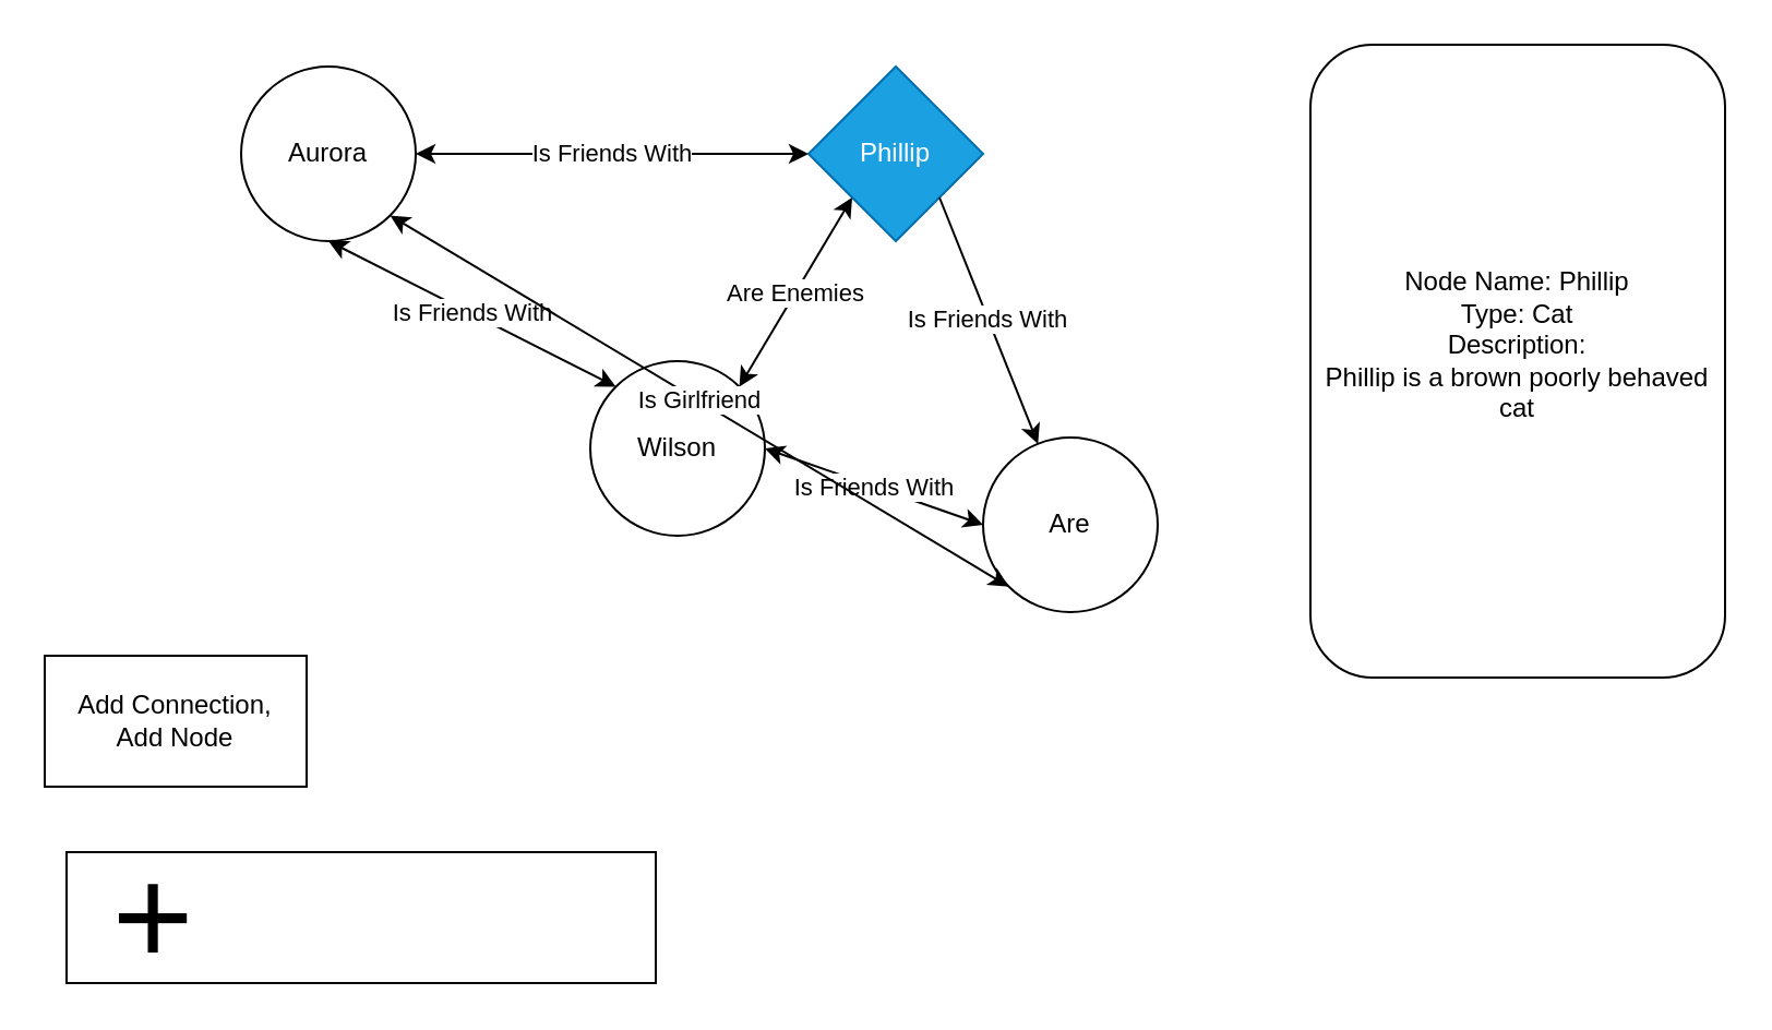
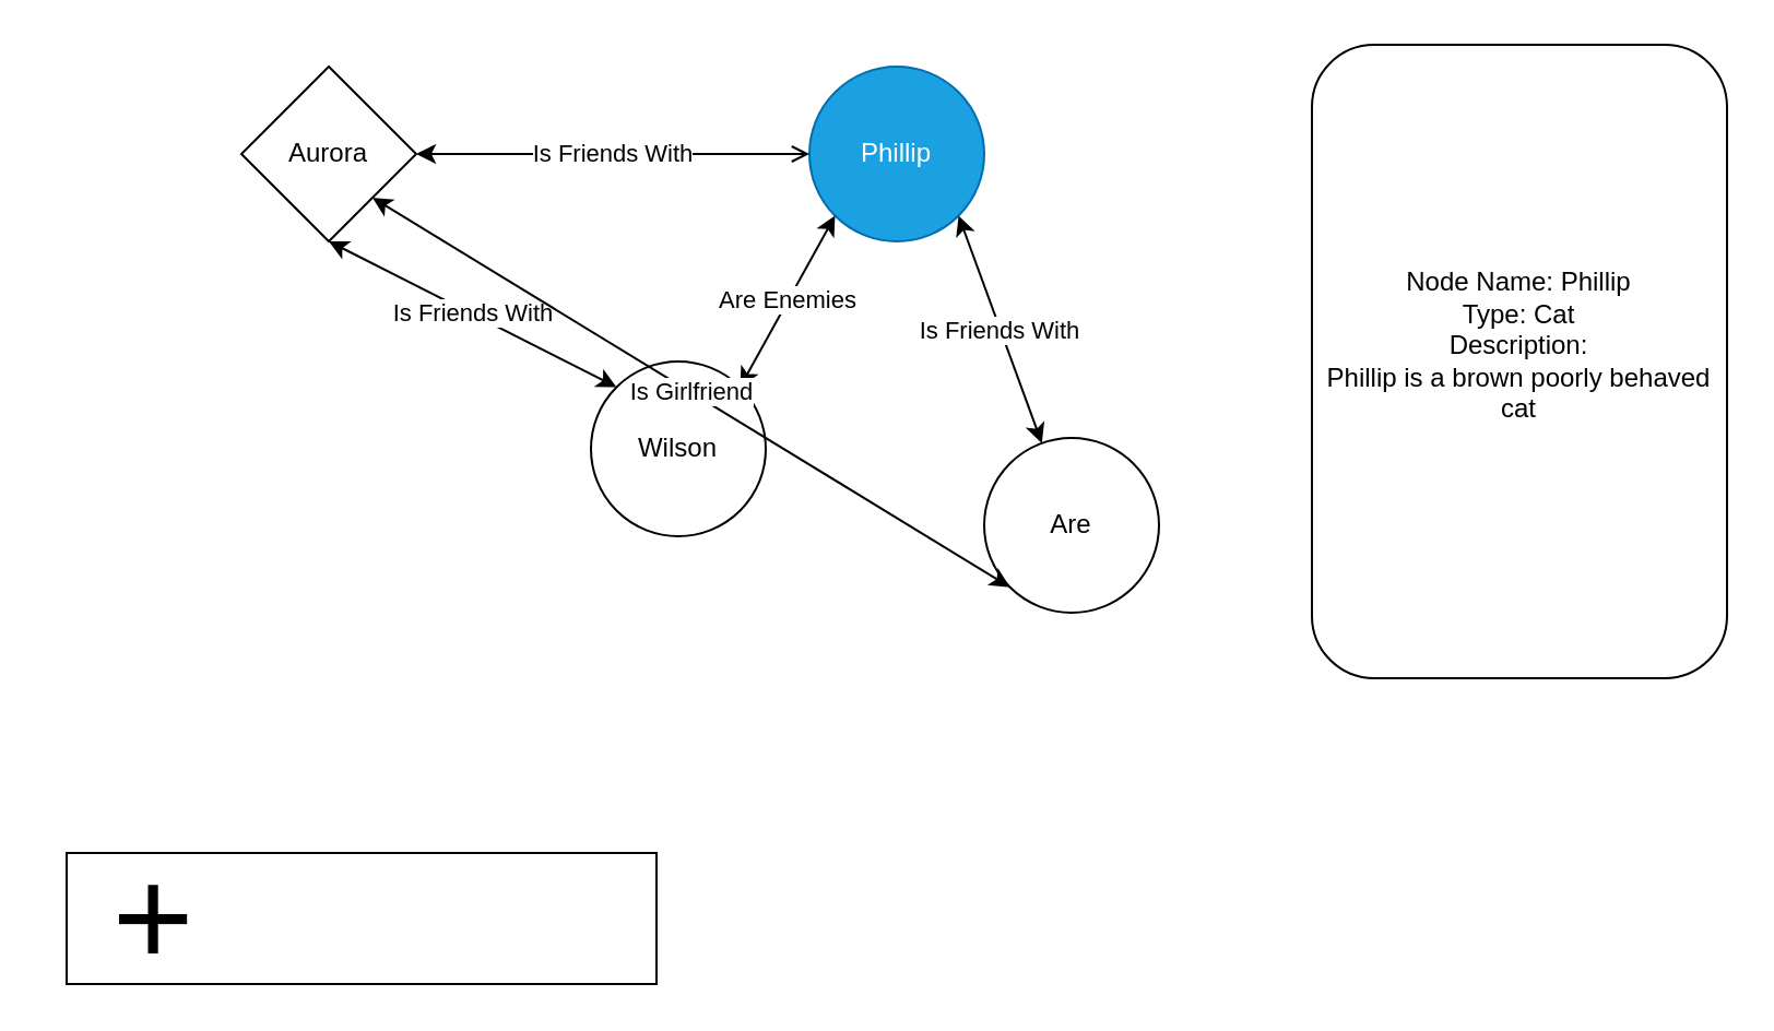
- <mxCell id="2" value="Aurora" style="ellipse;whiteSpace=wrap;html=1;aspect=fixed;" vertex="1" parent="1"><mxGeometry x="110" y="30" width="80" height="80" as="geometry" /></mxCell>
+ <mxCell id="2" value="Aurora" style="rhombus;whiteSpace=wrap;html=1;aspect=fixed;" vertex="1" parent="1"><mxGeometry x="110" y="30" width="80" height="80" as="geometry" /></mxCell>
- <mxCell id="5" value="Is Friends With" style="endArrow=classic;startArrow=classic;html=1;rounded=0;exitX=1;exitY=0.5;exitDx=0;exitDy=0;" edge="1" parent="1" source="2" target="4"><mxGeometry width="50" height="50" relative="1" as="geometry"><mxPoint x="400" y="230" as="sourcePoint" /><mxPoint x="450" y="180" as="targetPoint" /></mxGeometry></mxCell>
+ <mxCell id="5" value="Is Friends With" style="endArrow=open;startArrow=classic;html=1;rounded=0;exitX=1;exitY=0.5;exitDx=0;exitDy=0;" edge="1" parent="1" source="2" target="4"><mxGeometry width="50" height="50" relative="1" as="geometry"><mxPoint x="400" y="230" as="sourcePoint" /><mxPoint x="450" y="180" as="targetPoint" /></mxGeometry></mxCell>
- <mxCell id="4" value="Phillip" style="rhombus;whiteSpace=wrap;html=1;aspect=fixed;fillColor=#1ba1e2;fontColor=#ffffff;strokeColor=#006EAF;" vertex="1" parent="1"><mxGeometry x="370" y="30" width="80" height="80" as="geometry" /></mxCell>
+ <mxCell id="4" value="Phillip" style="ellipse;whiteSpace=wrap;html=1;aspect=fixed;fillColor=#1ba1e2;fontColor=#ffffff;strokeColor=#006EAF;" vertex="1" parent="1"><mxGeometry x="370" y="30" width="80" height="80" as="geometry" /></mxCell>
- <mxCell id="10" value="&lt;div&gt;Is Friends With&lt;/div&gt;" style="endArrow=none;startArrow=classic;html=1;rounded=0;entryX=1;entryY=1;entryDx=0;entryDy=0;" edge="1" parent="1" source="8" target="4"><mxGeometry width="50" height="50" relative="1" as="geometry"><mxPoint x="400" y="240" as="sourcePoint" /><mxPoint x="450" y="190" as="targetPoint" /></mxGeometry></mxCell>
+ <mxCell id="10" value="&lt;div&gt;Is Friends With&lt;/div&gt;" style="endArrow=classic;startArrow=classic;html=1;rounded=0;entryX=1;entryY=1;entryDx=0;entryDy=0;" edge="1" parent="1" source="8" target="4"><mxGeometry width="50" height="50" relative="1" as="geometry"><mxPoint x="400" y="240" as="sourcePoint" /><mxPoint x="450" y="190" as="targetPoint" /></mxGeometry></mxCell>
- <mxCell id="9" value="Is Friends With" style="endArrow=classic;startArrow=classic;html=1;rounded=0;exitX=1;exitY=0.5;exitDx=0;exitDy=0;entryX=0;entryY=0.5;entryDx=0;entryDy=0;" edge="1" parent="1" source="3" target="8"><mxGeometry width="50" height="50" relative="1" as="geometry"><mxPoint x="400" y="240" as="sourcePoint" /><mxPoint x="450" y="190" as="targetPoint" /></mxGeometry></mxCell>
- <mxCell id="14" value="&lt;div&gt;Add Connection,&lt;/div&gt;&lt;div&gt;Add Node&lt;br&gt;&lt;/div&gt;" style="rounded=0;whiteSpace=wrap;html=1;" vertex="1" parent="1"><mxGeometry x="20" y="300" width="120" height="60" as="geometry" /></mxCell>
